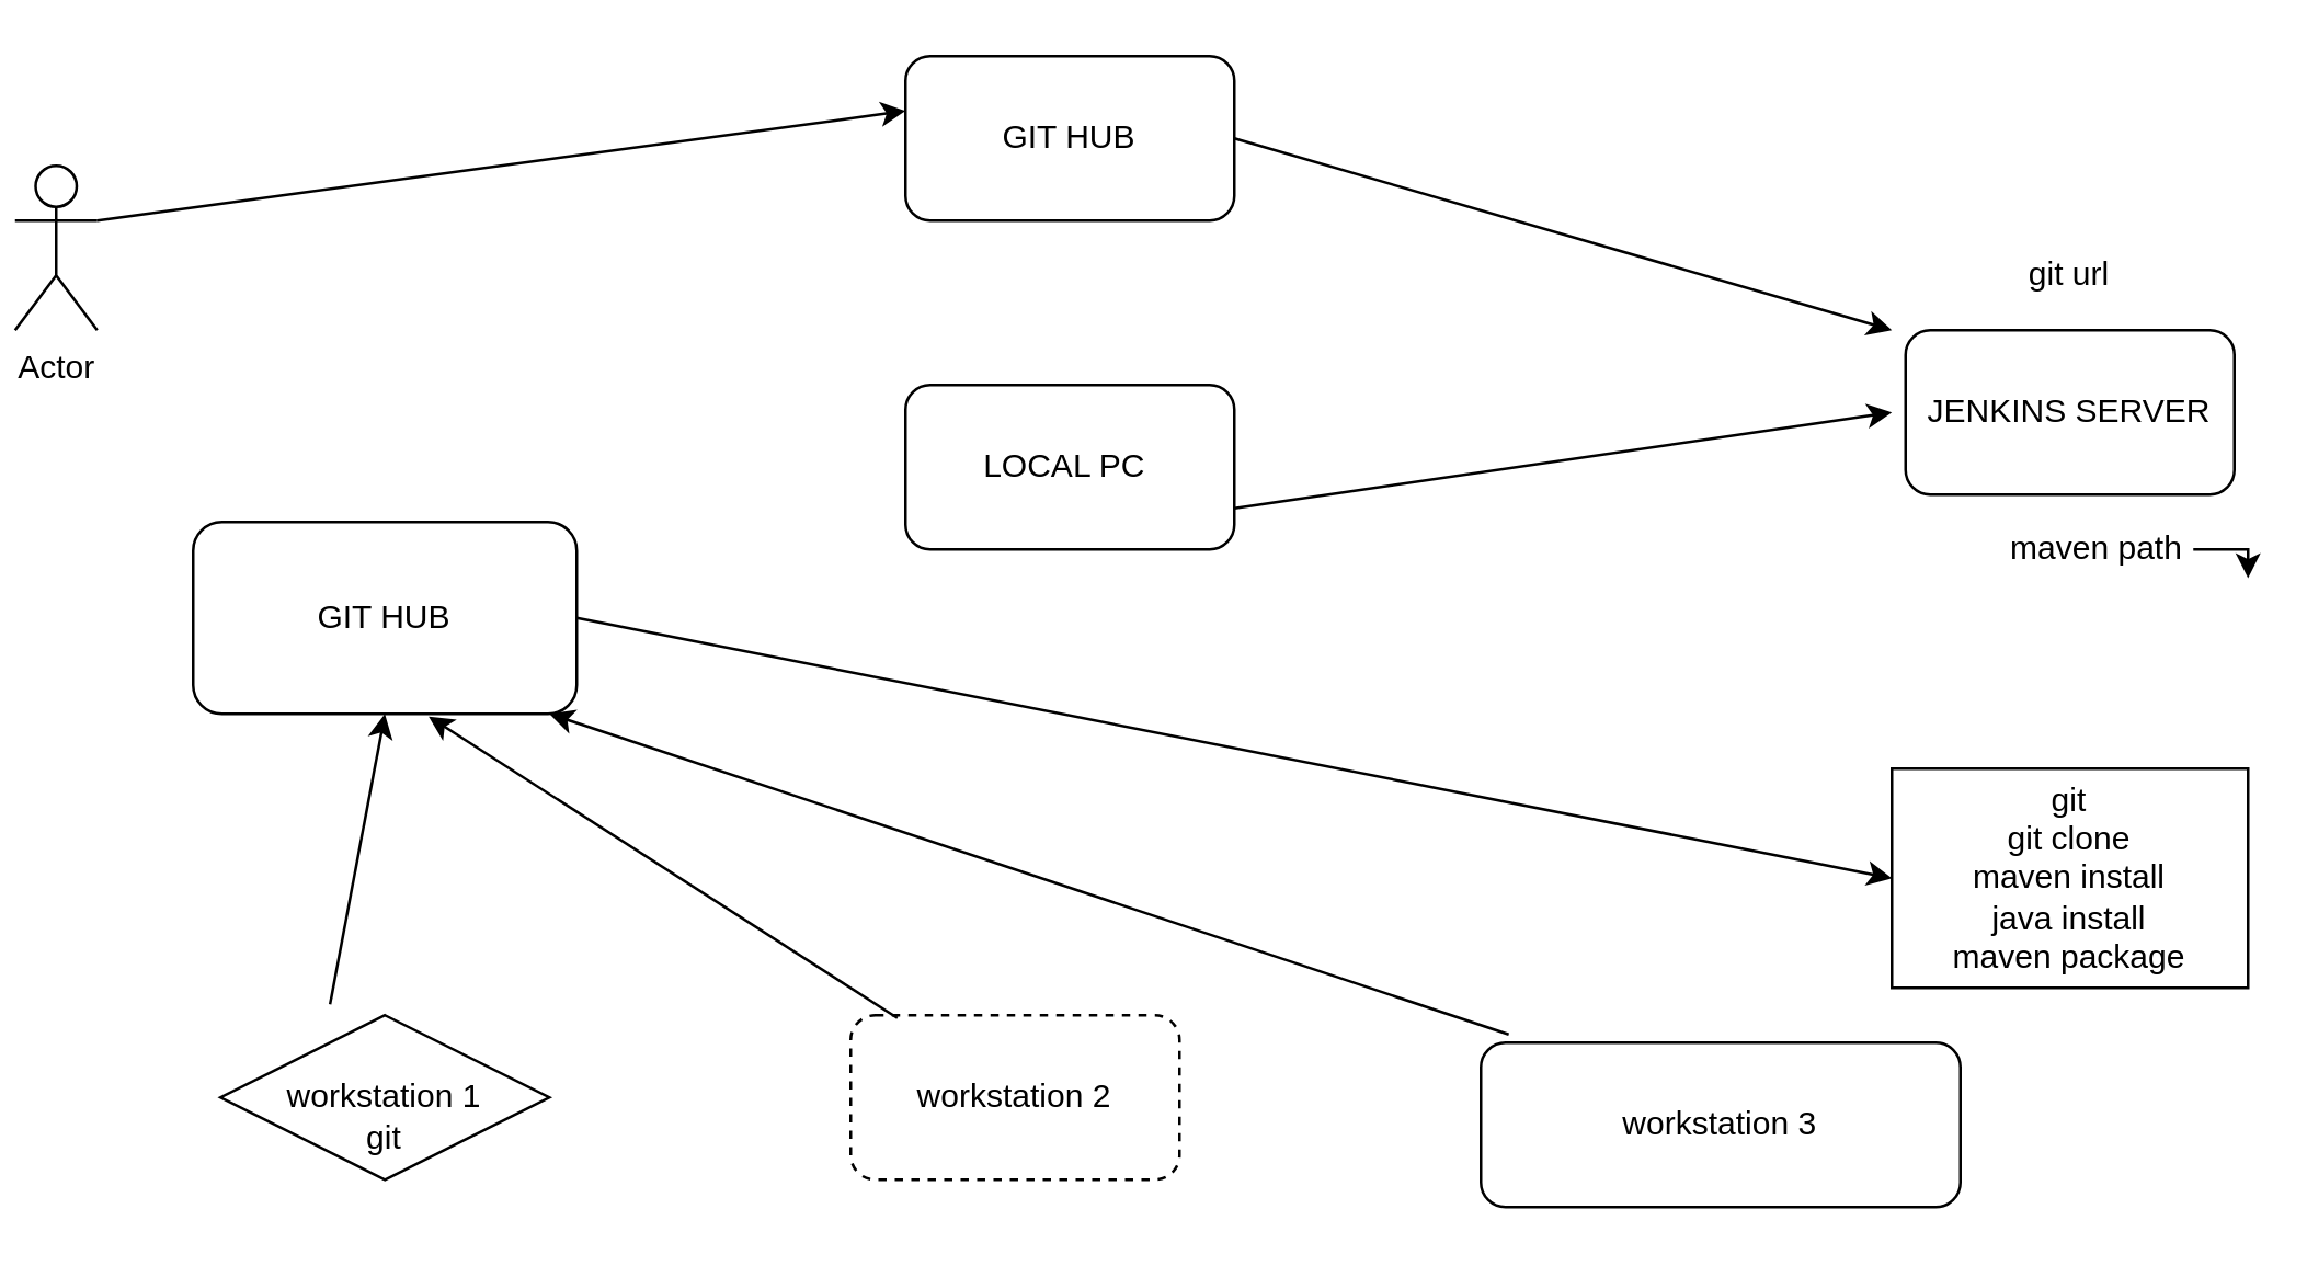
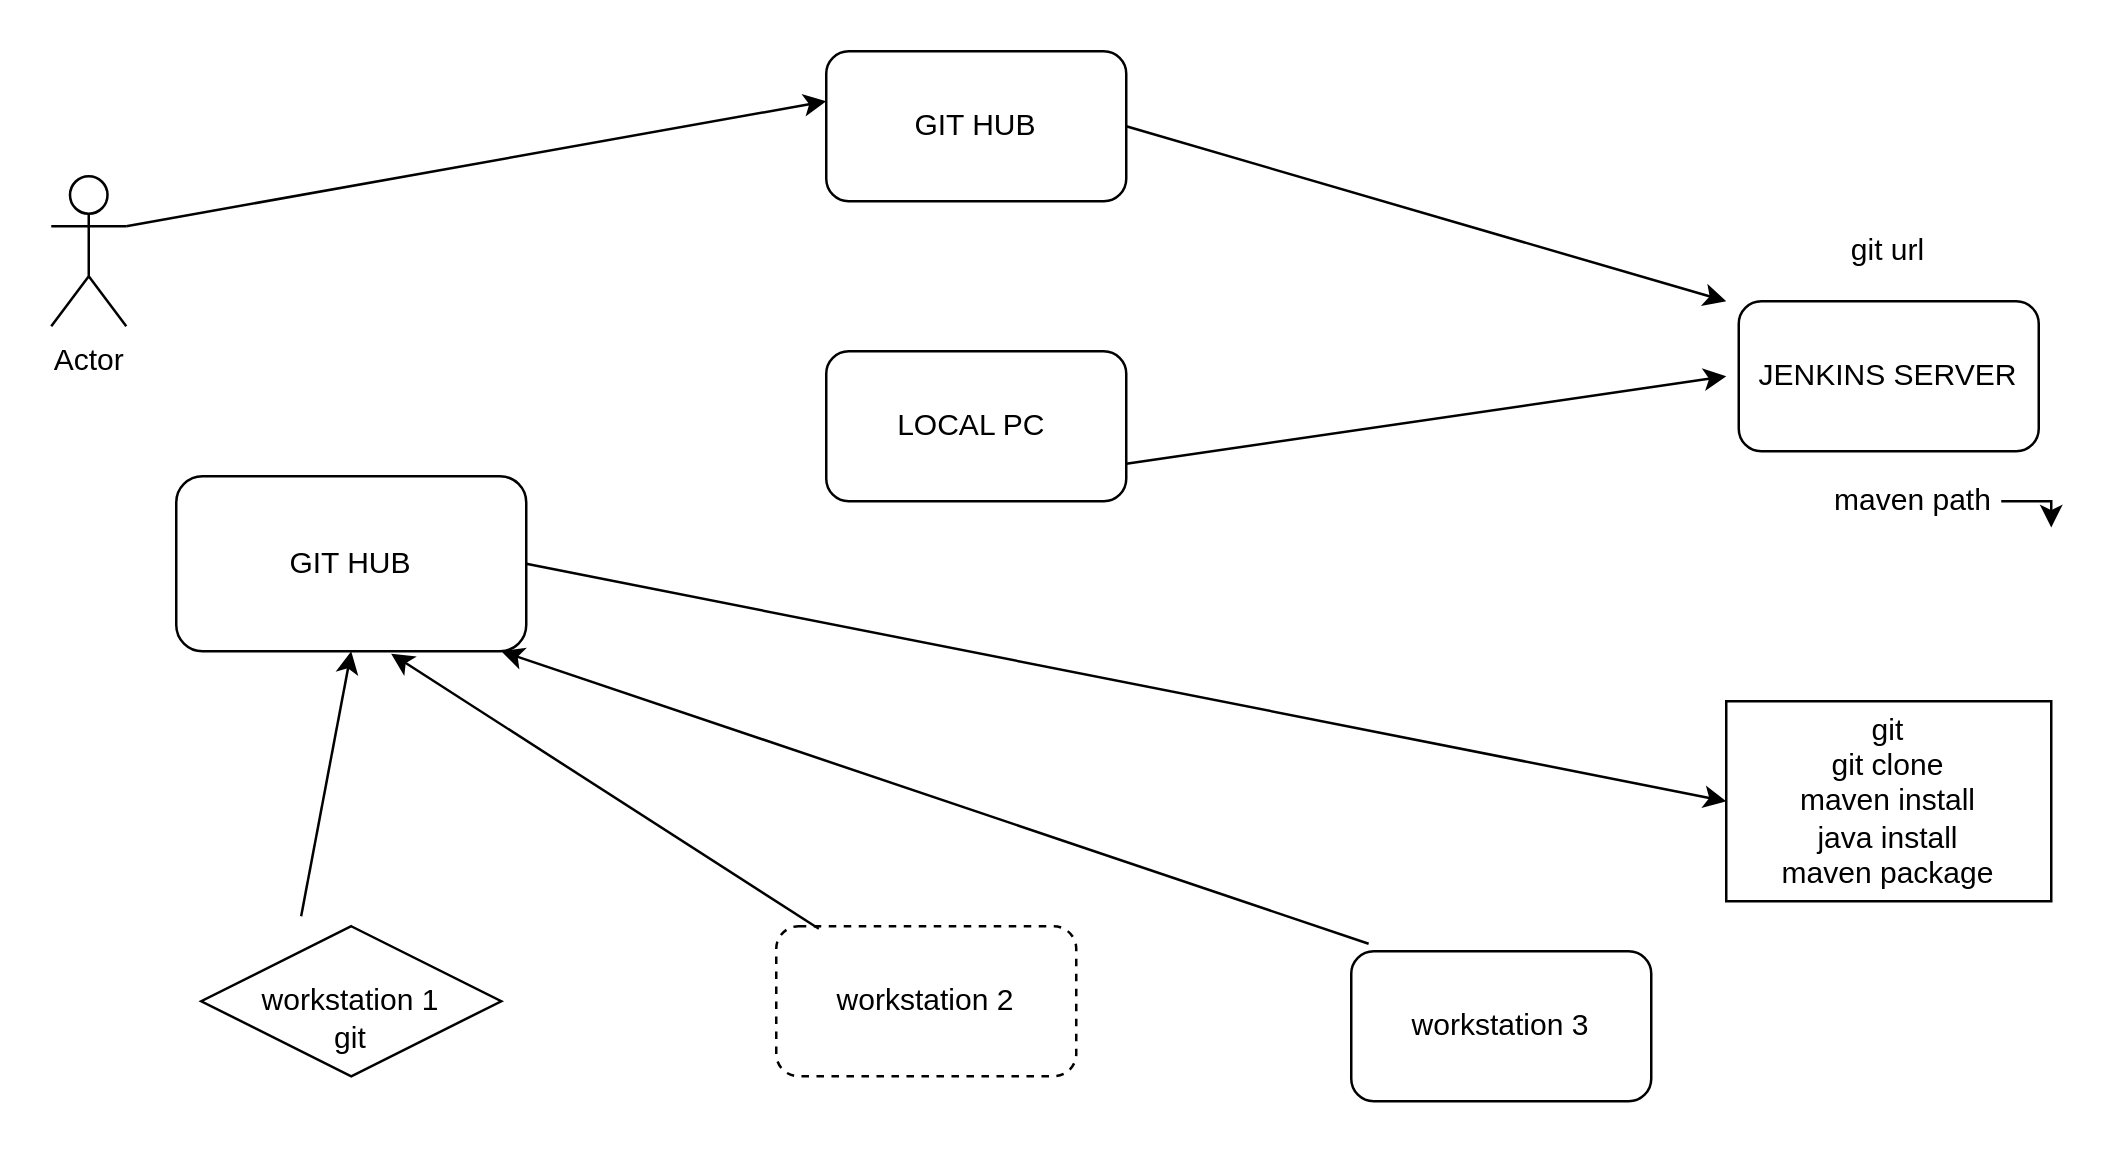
- <mxCell id="19" value="Actor" style="shape=umlActor;verticalLabelPosition=bottom;verticalAlign=top;html=1;outlineConnect=0;" vertex="1" parent="1"><mxGeometry x="5" y="60" width="30" height="60" as="geometry" /></mxCell>
+ <mxCell id="19" value="Actor" style="shape=umlActor;verticalLabelPosition=bottom;verticalAlign=top;html=1;outlineConnect=0;" vertex="1" parent="1"><mxGeometry x="20" y="70" width="30" height="60" as="geometry" /></mxCell>
- <mxCell id="5" value="workstation 3" style="rounded=1;whiteSpace=wrap;html=1;" vertex="1" parent="1"><mxGeometry x="540" y="380" width="175" height="60" as="geometry" /></mxCell>
+ <mxCell id="5" value="workstation 3" style="rounded=1;whiteSpace=wrap;html=1;" vertex="1" parent="1"><mxGeometry x="540" y="380" width="120" height="60" as="geometry" /></mxCell>
